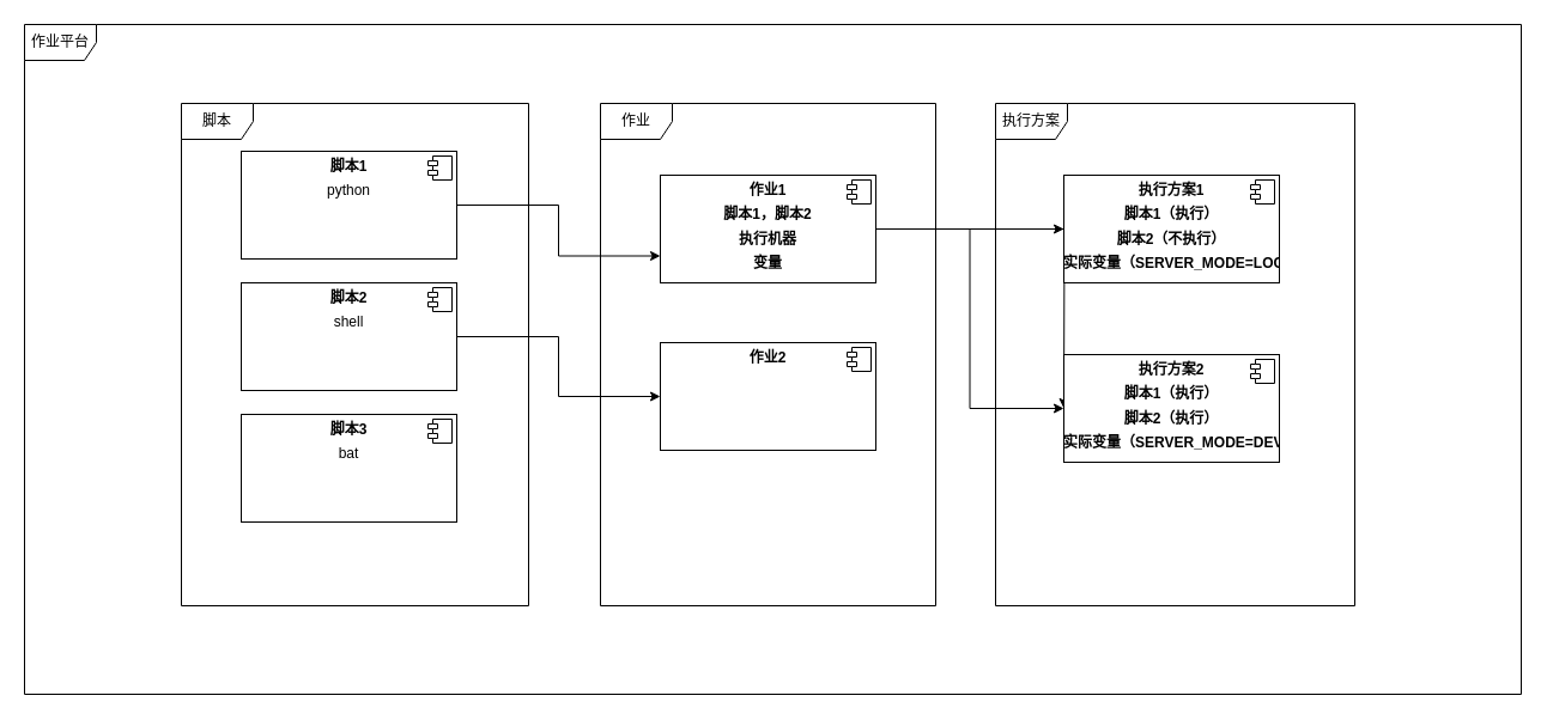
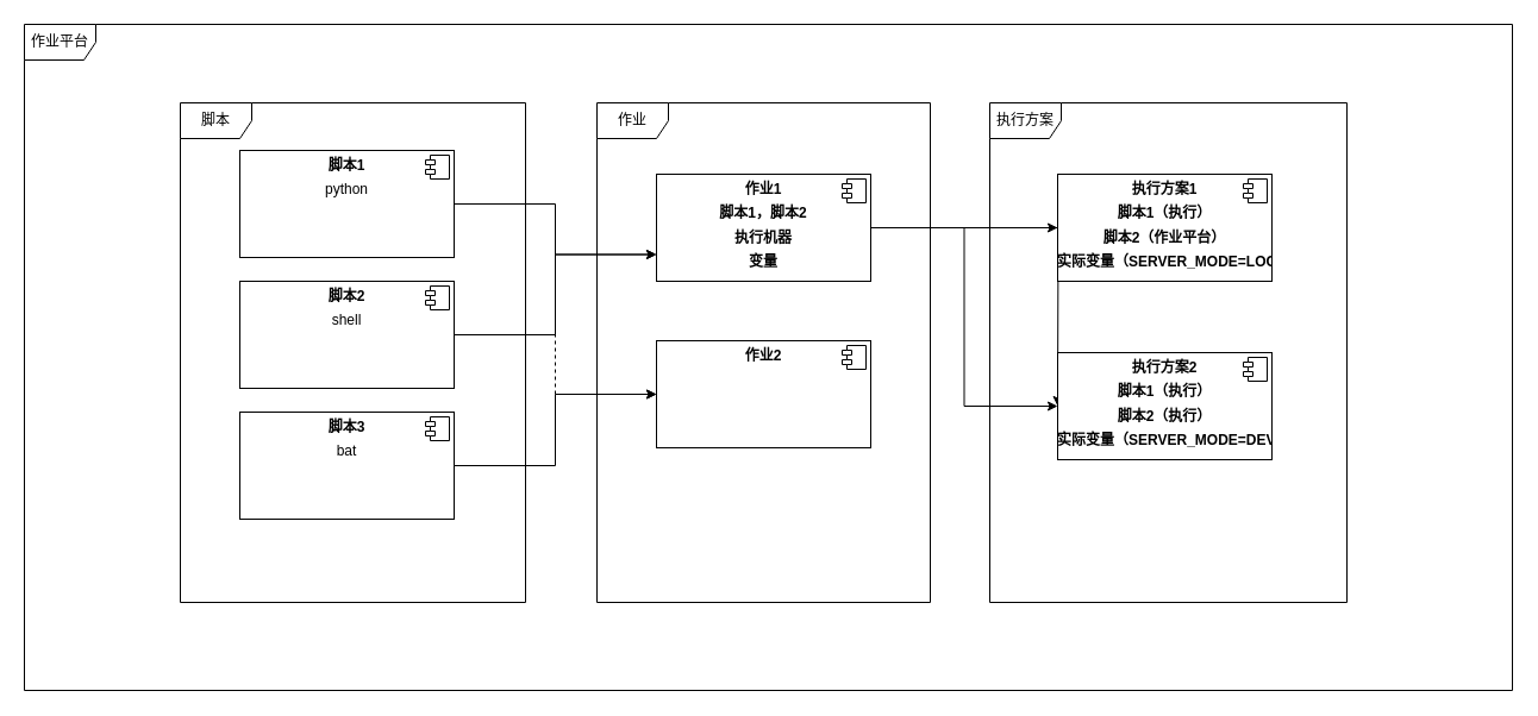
- <mxCell id="23" value="&lt;p style=&quot;margin:0px;margin-top:6px;text-align:center;&quot;&gt;&lt;b&gt;执行方案1&lt;/b&gt;&lt;/p&gt;&lt;p style=&quot;margin:0px;margin-top:6px;text-align:center;&quot;&gt;&lt;b&gt;脚本1（执行）&lt;/b&gt;&lt;/p&gt;&lt;p style=&quot;margin:0px;margin-top:6px;text-align:center;&quot;&gt;&lt;b&gt;脚本2（不执行）&lt;/b&gt;&lt;/p&gt;&lt;p style=&quot;margin:0px;margin-top:6px;text-align:center;&quot;&gt;&lt;b&gt;实际变量（SERVER_MODE=LOCAL)&lt;/b&gt;&lt;/p&gt;&lt;p style=&quot;margin:0px;margin-top:6px;text-align:center;&quot;&gt;&lt;br&gt;&lt;/p&gt;" style="align=left;overflow=fill;html=1;dropTarget=0;" vertex="1" parent="1"><mxGeometry x="888" y="146" width="180" height="90" as="geometry" /></mxCell>
+ <mxCell id="23" value="&lt;p style=&quot;margin:0px;margin-top:6px;text-align:center;&quot;&gt;&lt;b&gt;执行方案1&lt;/b&gt;&lt;/p&gt;&lt;p style=&quot;margin:0px;margin-top:6px;text-align:center;&quot;&gt;&lt;b&gt;脚本1（执行）&lt;/b&gt;&lt;/p&gt;&lt;p style=&quot;margin:0px;margin-top:6px;text-align:center;&quot;&gt;&lt;b&gt;脚本2（作业平台）&lt;/b&gt;&lt;/p&gt;&lt;p style=&quot;margin:0px;margin-top:6px;text-align:center;&quot;&gt;&lt;b&gt;实际变量（SERVER_MODE=LOCAL)&lt;/b&gt;&lt;/p&gt;&lt;p style=&quot;margin:0px;margin-top:6px;text-align:center;&quot;&gt;&lt;br&gt;&lt;/p&gt;" style="align=left;overflow=fill;html=1;dropTarget=0;" vertex="1" parent="1"><mxGeometry x="888" y="146" width="180" height="90" as="geometry" /></mxCell>
+ <mxCell id="7" style="edgeStyle=orthogonalEdgeStyle;rounded=0;orthogonalLoop=1;jettySize=auto;html=1;entryX=0;entryY=0.75;entryDx=0;entryDy=0;" edge="1" parent="1" source="9" target="18"><mxGeometry relative="1" as="geometry" /></mxCell>
- <mxCell id="8" style="edgeStyle=orthogonalEdgeStyle;rounded=0;orthogonalLoop=1;jettySize=auto;html=1;" edge="1" parent="1" source="9" target="21"><mxGeometry relative="1" as="geometry" /></mxCell>
+ <mxCell id="8" style="edgeStyle=orthogonalEdgeStyle;rounded=0;orthogonalLoop=1;jettySize=auto;html=1;dashed=1;" edge="1" parent="1" source="9" target="21"><mxGeometry relative="1" as="geometry" /></mxCell>
+ <mxCell id="11" style="edgeStyle=orthogonalEdgeStyle;rounded=0;orthogonalLoop=1;jettySize=auto;html=1;" edge="1" parent="1" source="12" target="21"><mxGeometry relative="1" as="geometry" /></mxCell>
